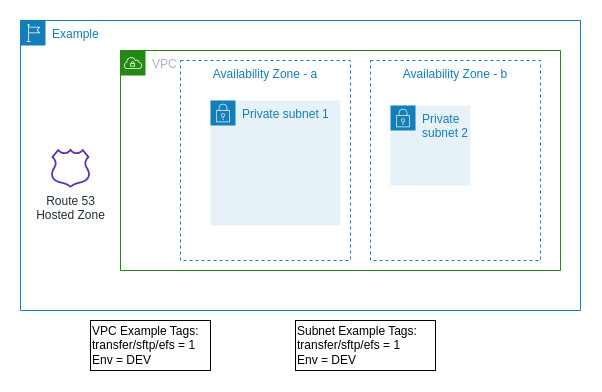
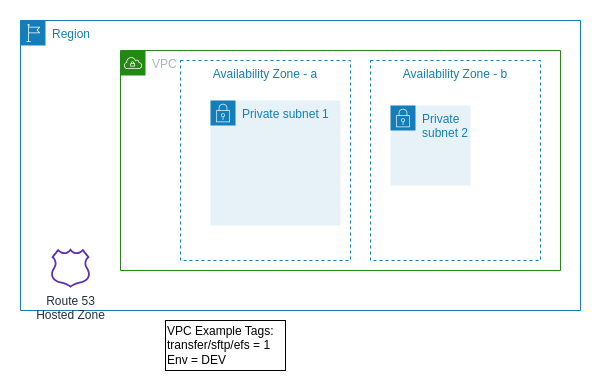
- <mxCell id="2" value="Example" style="points=[[0,0],[0.25,0],[0.5,0],[0.75,0],[1,0],[1,0.25],[1,0.5],[1,0.75],[1,1],[0.75,1],[0.5,1],[0.25,1],[0,1],[0,0.75],[0,0.5],[0,0.25]];outlineConnect=0;gradientColor=none;html=1;whiteSpace=wrap;fontSize=12;fontStyle=0;shape=mxgraph.aws4.group;grIcon=mxgraph.aws4.group_region;strokeColor=#147EBA;fillColor=none;verticalAlign=top;align=left;spacingLeft=30;fontColor=#147EBA;dashed=0;" parent="1" vertex="1"><mxGeometry x="20" y="20" width="560" height="290" as="geometry" /></mxCell>
+ <mxCell id="2" value="Region" style="points=[[0,0],[0.25,0],[0.5,0],[0.75,0],[1,0],[1,0.25],[1,0.5],[1,0.75],[1,1],[0.75,1],[0.5,1],[0.25,1],[0,1],[0,0.75],[0,0.5],[0,0.25]];outlineConnect=0;gradientColor=none;html=1;whiteSpace=wrap;fontSize=12;fontStyle=0;shape=mxgraph.aws4.group;grIcon=mxgraph.aws4.group_region;strokeColor=#147EBA;fillColor=none;verticalAlign=top;align=left;spacingLeft=30;fontColor=#147EBA;dashed=0;" parent="1" vertex="1"><mxGeometry x="20" y="20" width="560" height="290" as="geometry" /></mxCell>
- <mxCell id="10" value="Route 53&lt;br&gt;Hosted Zone" style="outlineConnect=0;fontColor=#232F3E;gradientColor=none;fillColor=#5A30B5;strokeColor=none;dashed=0;verticalLabelPosition=bottom;verticalAlign=top;align=center;html=1;fontSize=12;fontStyle=0;aspect=fixed;pointerEvents=1;shape=mxgraph.aws4.hosted_zone;" parent="1" vertex="1"><mxGeometry x="50" y="147.755" width="40" height="39.49" as="geometry" /></mxCell>
+ <mxCell id="10" value="Route 53&lt;br&gt;Hosted Zone" style="outlineConnect=0;fontColor=#232F3E;gradientColor=none;fillColor=#5A30B5;strokeColor=none;dashed=0;verticalLabelPosition=bottom;verticalAlign=top;align=center;html=1;fontSize=12;fontStyle=0;aspect=fixed;pointerEvents=1;shape=mxgraph.aws4.hosted_zone;" parent="1" vertex="1"><mxGeometry x="50" y="247.755" width="40" height="39.49" as="geometry" /></mxCell>
- <mxCell id="8" value="VPC Example Tags:&lt;br&gt;transfer/sftp/efs = 1&lt;br&gt;Env = DEV" style="text;html=1;align=left;verticalAlign=middle;resizable=0;points=[];autosize=1;fillColor=none;strokeColor=#000000;" parent="1" vertex="1"><mxGeometry x="90" y="320" width="120" height="50" as="geometry" /></mxCell>
+ <mxCell id="8" value="VPC Example Tags:&lt;br&gt;transfer/sftp/efs = 1&lt;br&gt;Env = DEV" style="text;html=1;align=left;verticalAlign=middle;resizable=0;points=[];autosize=1;fillColor=none;strokeColor=#000000;" parent="1" vertex="1"><mxGeometry x="165" y="320" width="120" height="50" as="geometry" /></mxCell>
- <mxCell id="9" value="Subnet Example Tags:&lt;br&gt;transfer/sftp/efs = 1&lt;br&gt;Env = DEV" style="text;html=1;align=left;verticalAlign=middle;resizable=0;points=[];autosize=1;fillColor=none;strokeColor=#000000;" parent="1" vertex="1"><mxGeometry x="295" y="320" width="140" height="50" as="geometry" /></mxCell>
